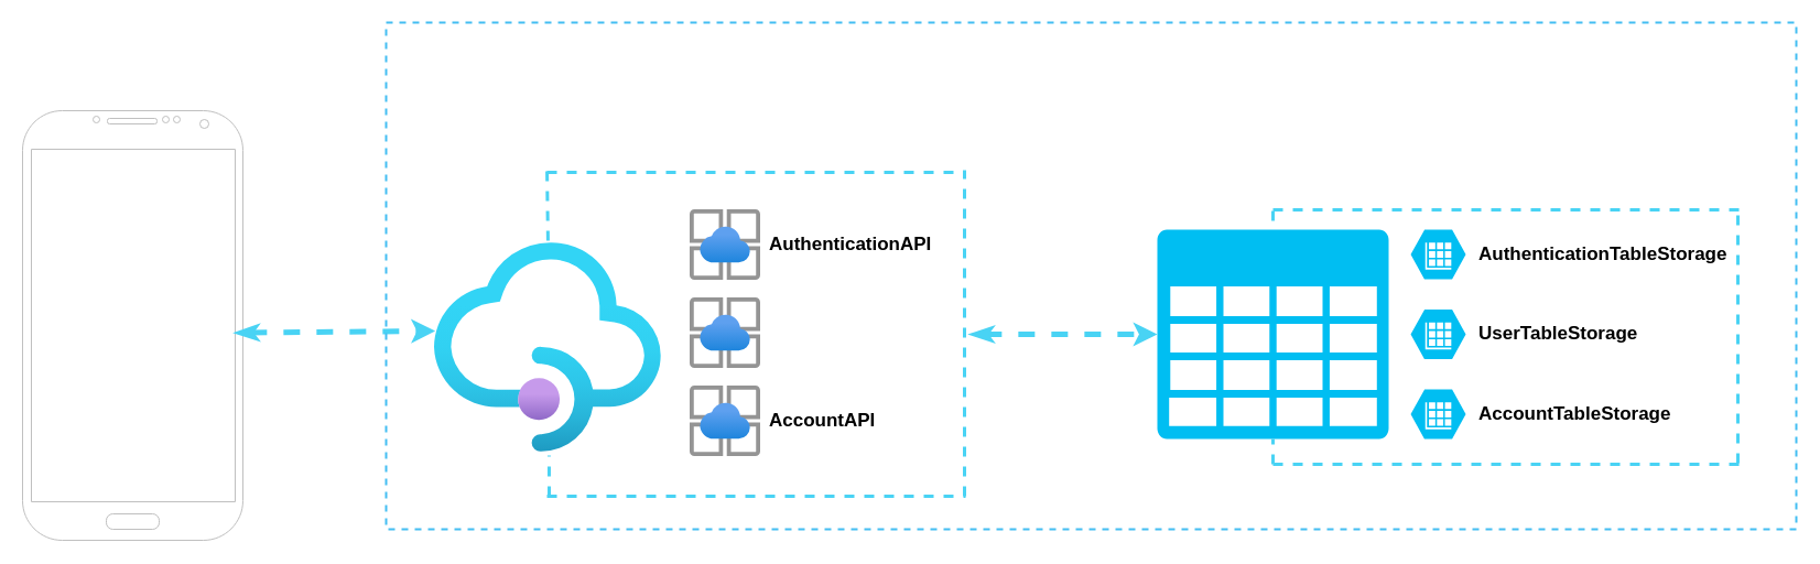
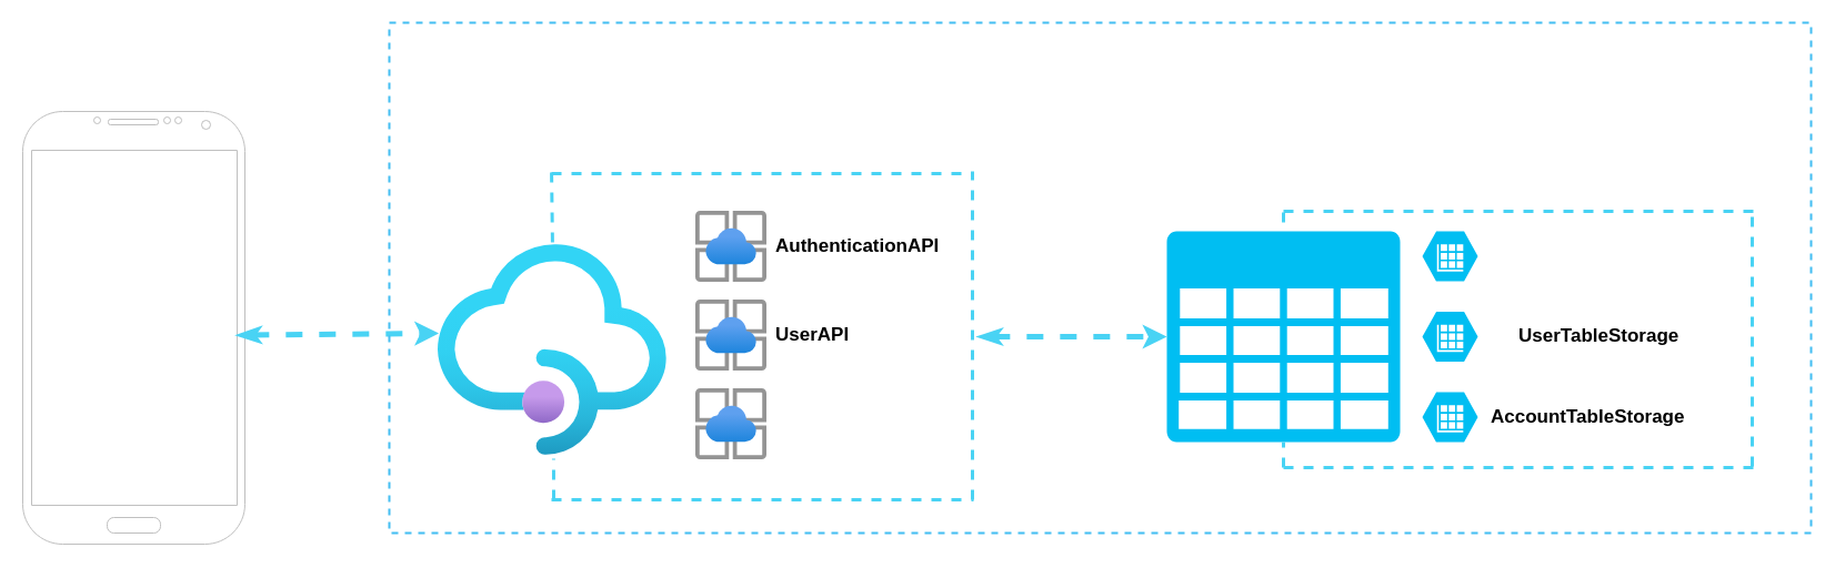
- <mxCell id="26" value="AuthenticationTableStorage" style="text;html=1;align=left;verticalAlign=middle;resizable=0;points=[];autosize=1;strokeColor=none;fillColor=none;fontSize=17;fontStyle=1" vertex="1" parent="23"><mxGeometry x="290" y="7.5" width="250" height="30" as="geometry" /></mxCell>
+ <mxCell id="11" value="UserAPI" style="text;html=1;align=left;verticalAlign=middle;resizable=0;points=[];autosize=1;strokeColor=none;fillColor=none;fontSize=17;fontStyle=1" vertex="1" parent="9"><mxGeometry x="70" y="17" width="90" height="30" as="geometry" /></mxCell>
- <mxCell id="28" value="UserTableStorage" style="text;html=1;align=left;verticalAlign=middle;resizable=0;points=[];autosize=1;strokeColor=none;fillColor=none;fontSize=17;fontStyle=1" vertex="1" parent="23"><mxGeometry x="290" y="80" width="170" height="30" as="geometry" /></mxCell>
+ <mxCell id="28" value="UserTableStorage" style="text;html=1;align=left;verticalAlign=middle;resizable=0;points=[];autosize=1;strokeColor=none;fillColor=none;fontSize=17;fontStyle=1" vertex="1" parent="23"><mxGeometry x="315" y="80" width="170" height="30" as="geometry" /></mxCell>
- <mxCell id="8" value="AccountAPI" style="text;html=1;align=left;verticalAlign=middle;resizable=0;points=[];autosize=1;strokeColor=none;fillColor=none;fontSize=17;fontStyle=1" vertex="1" parent="6"><mxGeometry x="70" y="17" width="120" height="30" as="geometry" /></mxCell>
